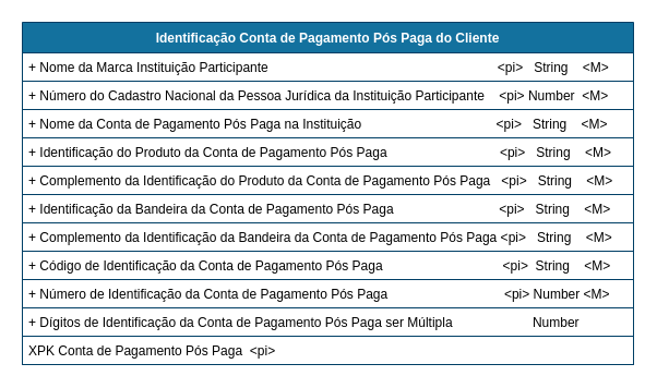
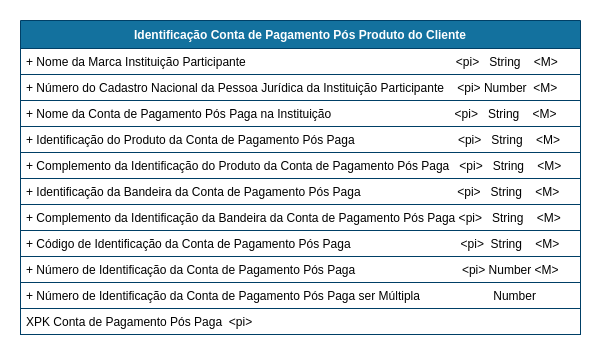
- <mxCell id="2" value="Identificação Conta de Pagamento Pós Paga do Cliente" style="swimlane;fontStyle=1;childLayout=stackLayout;horizontal=1;startSize=28;horizontalStack=0;resizeParent=1;resizeParentMax=0;resizeLast=0;collapsible=1;marginBottom=0;rounded=0;shadow=0;comic=0;sketch=0;align=center;html=0;autosize=1;fillColor=#13719E;strokeColor=#003F66;fontColor=#FFFFFF;" vertex="1" parent="1"><mxGeometry x="20" y="20" width="560" height="314" as="geometry" /></mxCell>
+ <mxCell id="2" value="Identificação Conta de Pagamento Pós Produto do Cliente" style="swimlane;fontStyle=1;childLayout=stackLayout;horizontal=1;startSize=28;horizontalStack=0;resizeParent=1;resizeParentMax=0;resizeLast=0;collapsible=1;marginBottom=0;rounded=0;shadow=0;comic=0;sketch=0;align=center;html=0;autosize=1;fillColor=#13719E;strokeColor=#003F66;fontColor=#FFFFFF;" vertex="1" parent="1"><mxGeometry x="20" y="20" width="560" height="314" as="geometry" /></mxCell>
- <mxCell id="12" value="+ Dígitos de Identificação da Conta de Pagamento Pós Paga ser Múltipla                      Number   " style="text;fillColor=none;align=left;verticalAlign=top;spacingLeft=4;spacingRight=4;overflow=hidden;rotatable=0;points=[[0,0.5],[1,0.5]];portConstraint=eastwest;strokeColor=#003F66;" vertex="1" parent="2"><mxGeometry y="262" width="560" height="26" as="geometry" /></mxCell>
+ <mxCell id="12" value="+ Número de Identificação da Conta de Pagamento Pós Paga ser Múltipla                      Number   " style="text;fillColor=none;align=left;verticalAlign=top;spacingLeft=4;spacingRight=4;overflow=hidden;rotatable=0;points=[[0,0.5],[1,0.5]];portConstraint=eastwest;strokeColor=#003F66;" vertex="1" parent="2"><mxGeometry y="262" width="560" height="26" as="geometry" /></mxCell>
